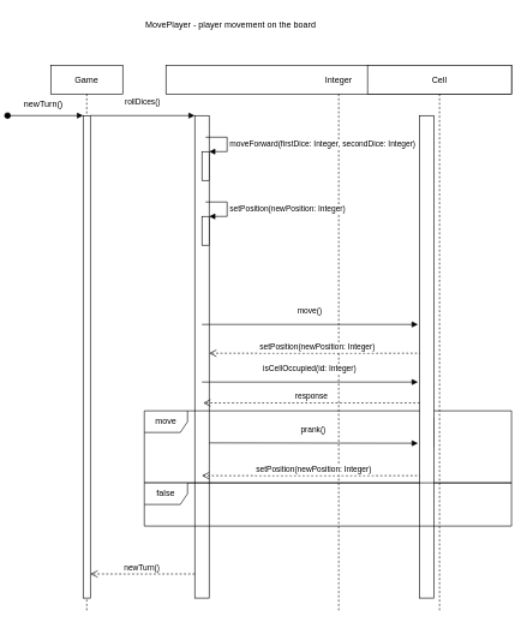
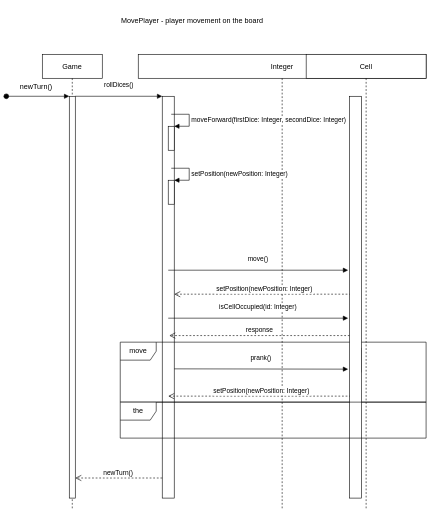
- <mxCell id="25" value="false" style="shape=umlFrame;whiteSpace=wrap;html=1;" parent="1" vertex="1"><mxGeometry x="190" y="670" width="510" height="60" as="geometry" /></mxCell>
+ <mxCell id="25" value="the" style="shape=umlFrame;whiteSpace=wrap;html=1;" parent="1" vertex="1"><mxGeometry x="190" y="670" width="510" height="60" as="geometry" /></mxCell>
